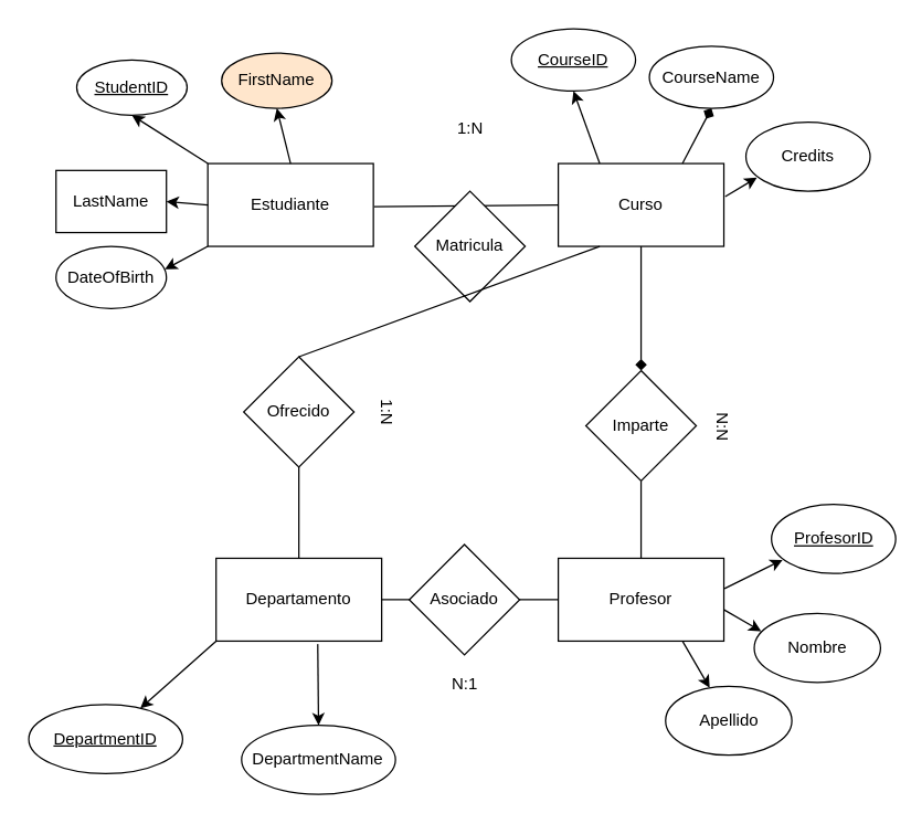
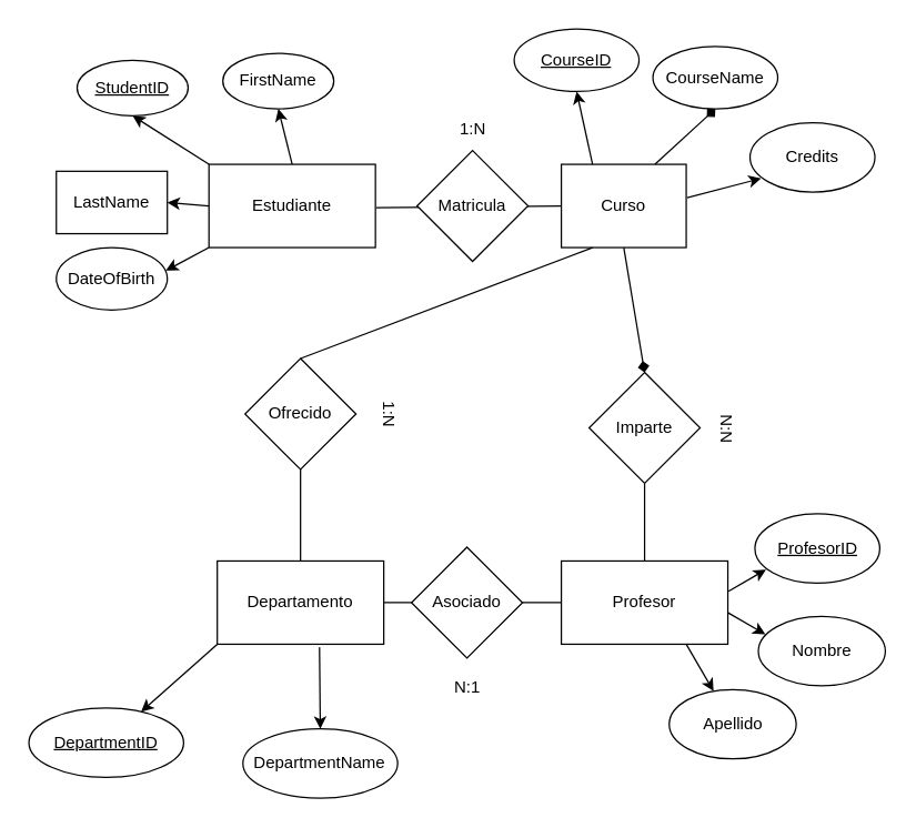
- <mxCell id="16" value="FirstName" style="ellipse;whiteSpace=wrap;html=1;fillColor=#ffe6cc;" vertex="1" parent="1"><mxGeometry x="160" y="38" width="80" height="40" as="geometry" /></mxCell>
+ <mxCell id="16" value="FirstName" style="ellipse;whiteSpace=wrap;html=1;" vertex="1" parent="1"><mxGeometry x="160" y="38" width="80" height="40" as="geometry" /></mxCell>
- <mxCell id="4" value="Curso" style="rounded=0;whiteSpace=wrap;html=1;" vertex="1" parent="1"><mxGeometry x="404" y="118" width="120" height="60" as="geometry" /></mxCell>
+ <mxCell id="4" value="Curso" style="rounded=0;whiteSpace=wrap;html=1;" vertex="1" parent="1"><mxGeometry x="404" y="118" width="90" height="60" as="geometry" /></mxCell>
- <mxCell id="37" value="Matricula" style="rhombus;whiteSpace=wrap;html=1;fontSize=12;fontColor=default;" vertex="1" parent="1"><mxGeometry x="300" y="138" width="80" height="80" as="geometry" /></mxCell>
+ <mxCell id="37" value="Matricula" style="rhombus;whiteSpace=wrap;html=1;fontSize=12;fontColor=default;" vertex="1" parent="1"><mxGeometry x="300" y="108" width="80" height="80" as="geometry" /></mxCell>
- <mxCell id="28" value="ProfesorID" style="ellipse;whiteSpace=wrap;html=1;fontStyle=4" vertex="1" parent="1"><mxGeometry x="558.52" y="365" width="90" height="50" as="geometry" /></mxCell>
+ <mxCell id="28" value="ProfesorID" style="ellipse;whiteSpace=wrap;html=1;fontStyle=4" vertex="1" parent="1"><mxGeometry x="543.52" y="370" width="90" height="50" as="geometry" /></mxCell>
